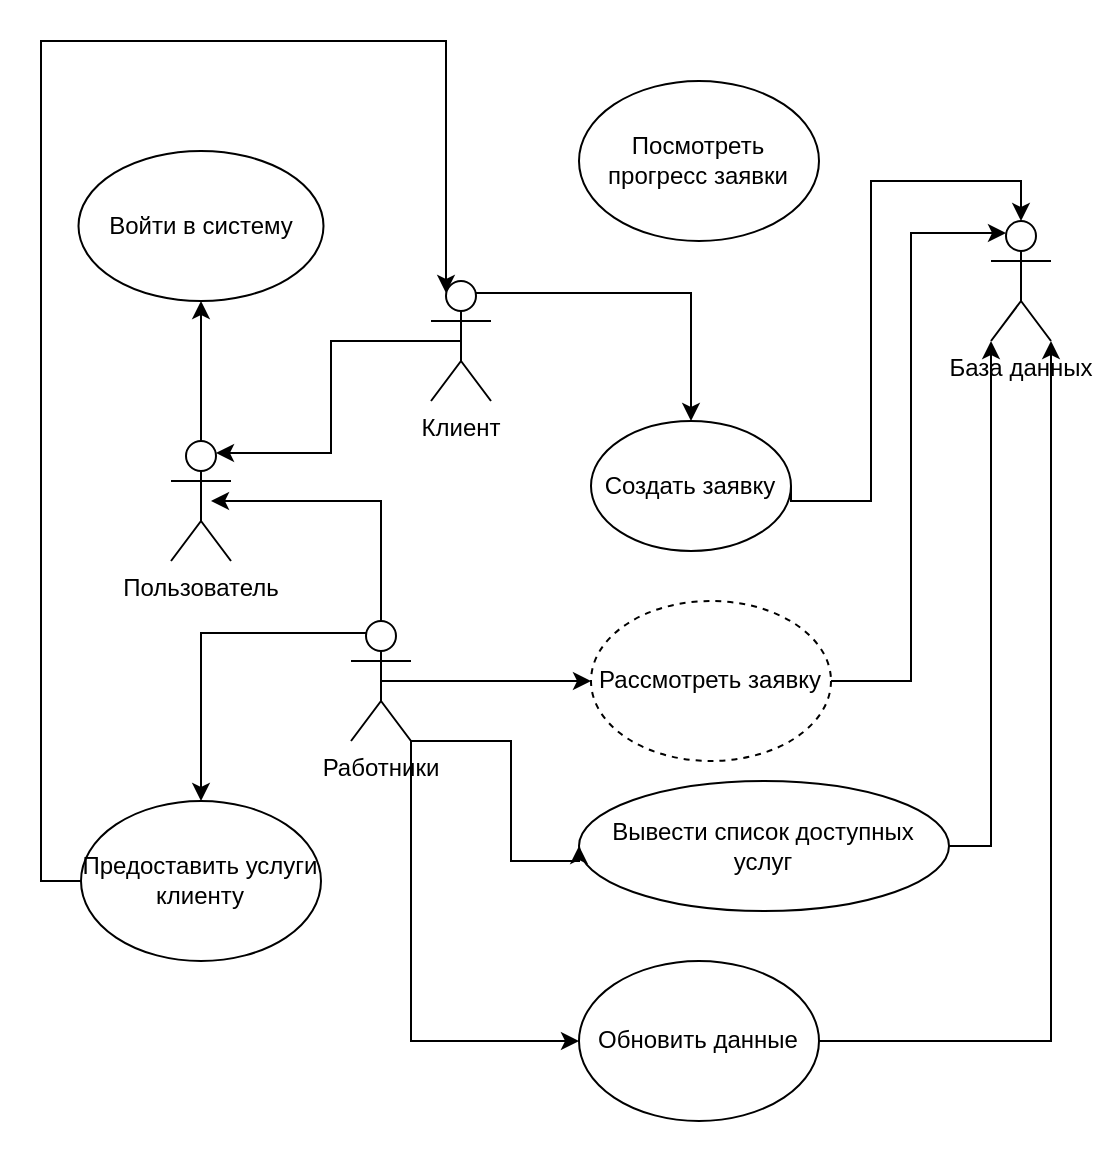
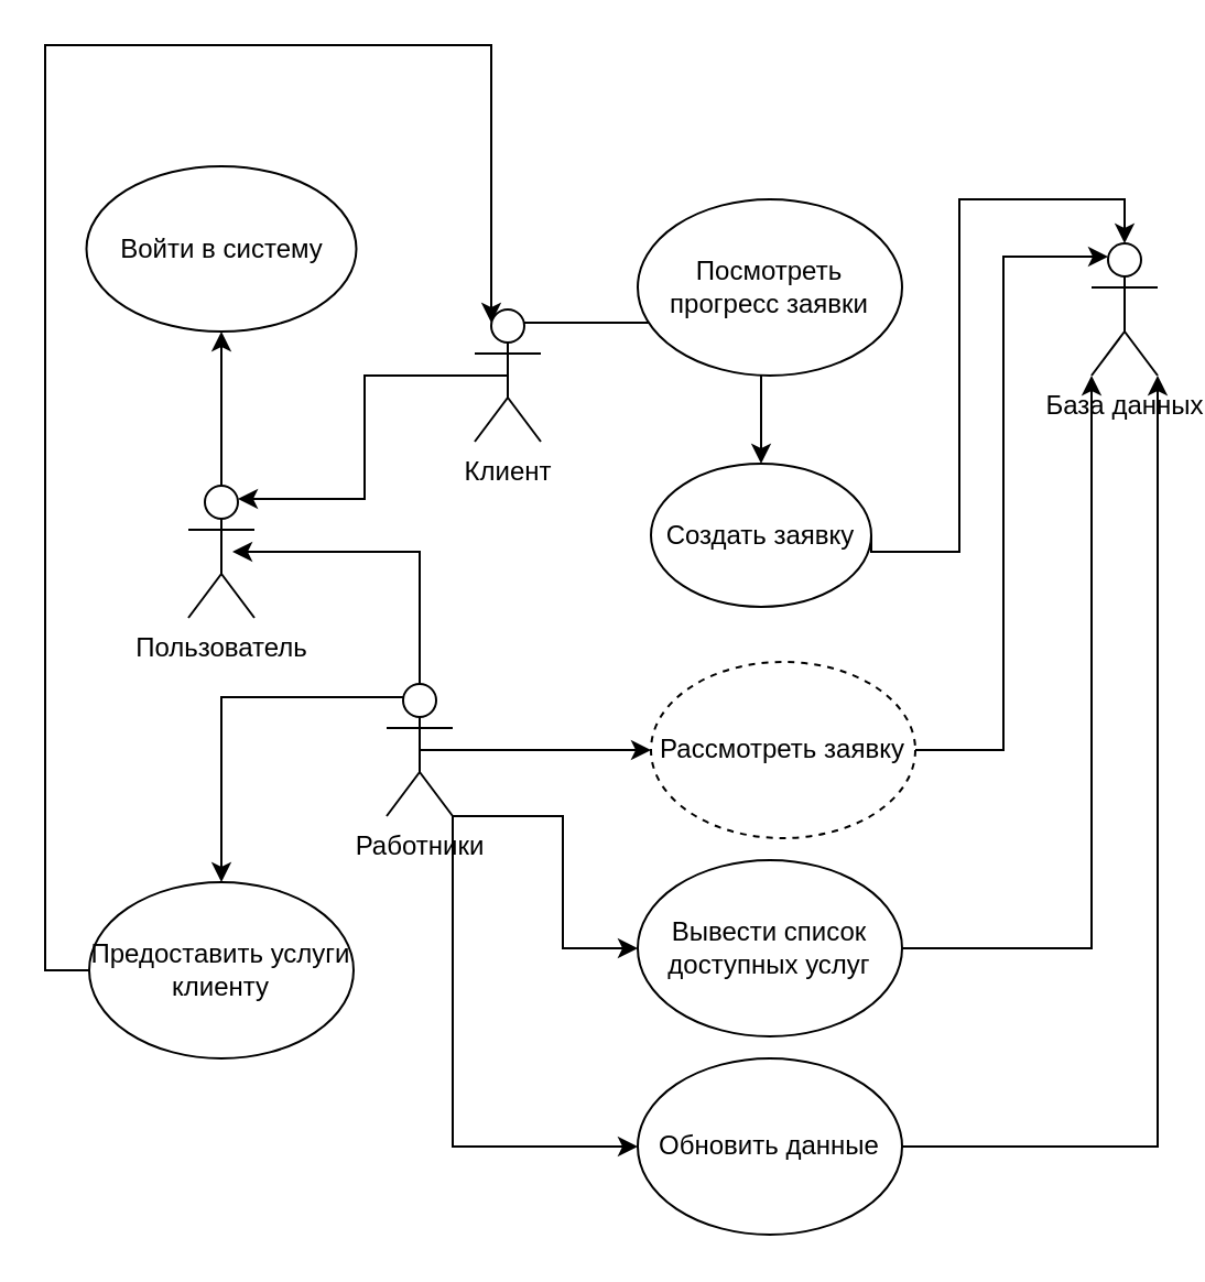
- <mxCell id="12" value="Посмотреть прогресс заявки" style="ellipse;whiteSpace=wrap;html=1;" vertex="1" parent="1"><mxGeometry x="289" y="40" width="120" height="80" as="geometry" /></mxCell>
+ <mxCell id="12" value="Посмотреть прогресс заявки" style="ellipse;whiteSpace=wrap;html=1;" vertex="1" parent="1"><mxGeometry x="289" y="90" width="120" height="80" as="geometry" /></mxCell>
- <mxCell id="9" value="Вывести список доступных услуг" style="ellipse;whiteSpace=wrap;html=1;" vertex="1" parent="1"><mxGeometry x="289" y="390" width="185" height="65" as="geometry" /></mxCell>
+ <mxCell id="9" value="Вывести список доступных услуг" style="ellipse;whiteSpace=wrap;html=1;" vertex="1" parent="1"><mxGeometry x="289" y="390" width="120" height="80" as="geometry" /></mxCell>
